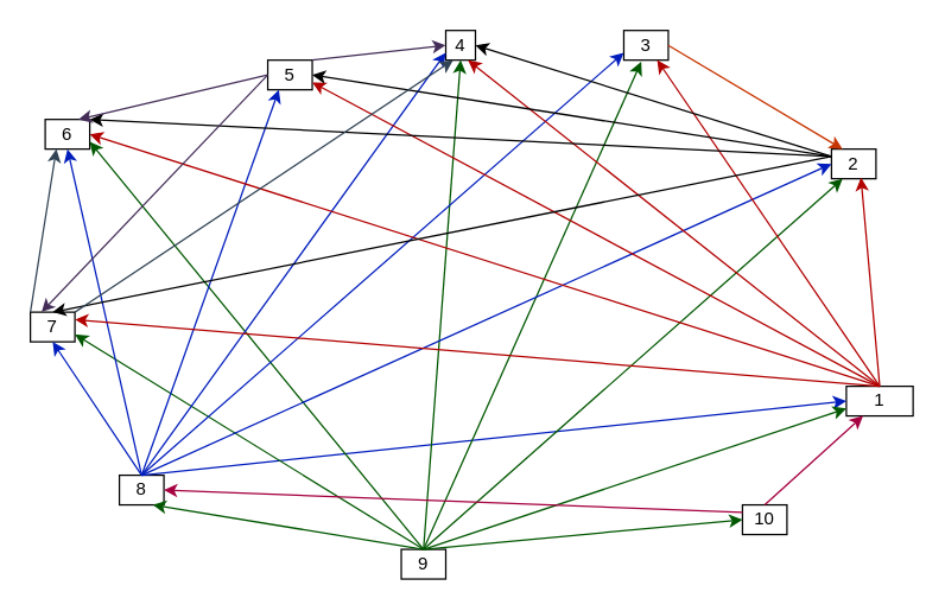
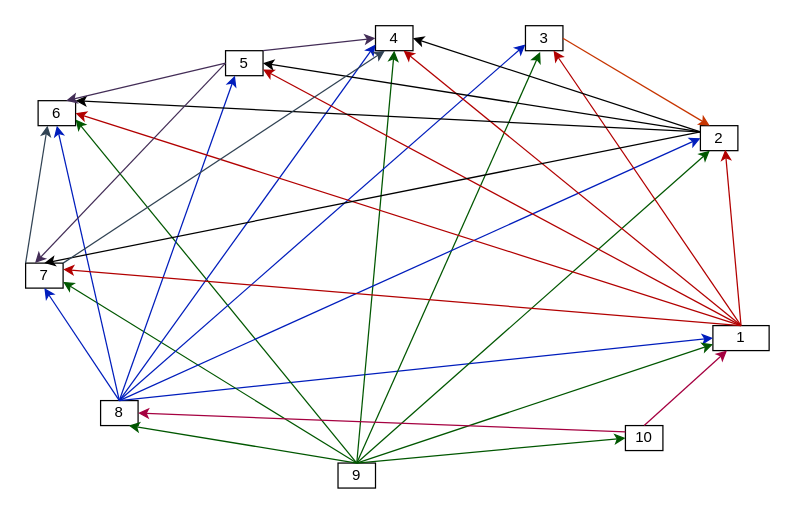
- <mxCell id="5" value="4" style="rounded=0;whiteSpace=wrap;html=1;" vertex="1" parent="1"><mxGeometry x="300" y="20" width="20" height="20" as="geometry" /></mxCell>
+ <mxCell id="5" value="4" style="rounded=0;whiteSpace=wrap;html=1;" vertex="1" parent="1"><mxGeometry x="300" y="20" width="30" height="20" as="geometry" /></mxCell>
